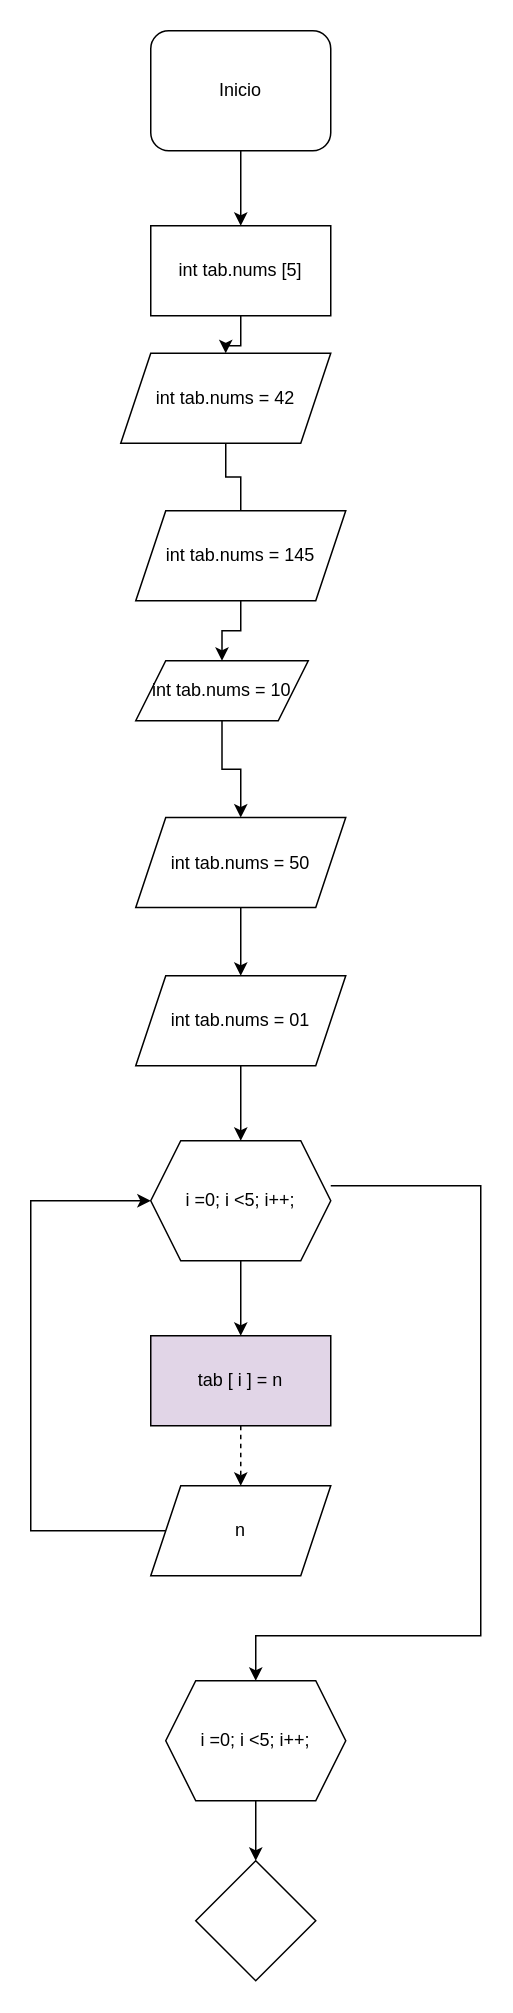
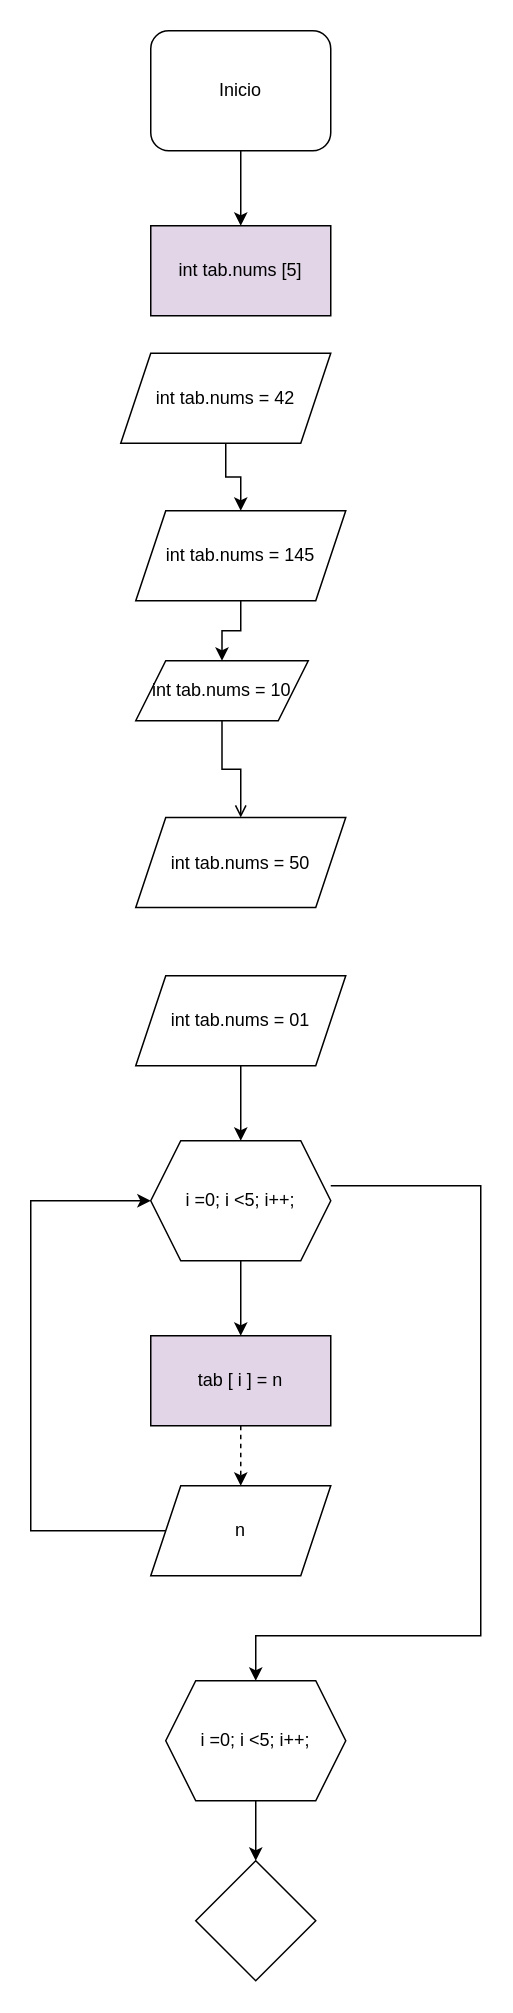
- <mxCell id="5" value="int tab.nums [5]" style="rounded=0;whiteSpace=wrap;html=1;" vertex="1" parent="1"><mxGeometry x="100" y="150" width="120" height="60" as="geometry" /></mxCell>
+ <mxCell id="5" value="int tab.nums [5]" style="rounded=0;whiteSpace=wrap;html=1;fillColor=#e1d5e7;" vertex="1" parent="1"><mxGeometry x="100" y="150" width="120" height="60" as="geometry" /></mxCell>
- <mxCell id="4" value="" style="edgeStyle=orthogonalEdgeStyle;rounded=0;orthogonalLoop=1;jettySize=auto;html=1;" edge="1" parent="1" source="5" target="7"><mxGeometry relative="1" as="geometry" /></mxCell>
- <mxCell id="6" value="" style="edgeStyle=orthogonalEdgeStyle;rounded=0;orthogonalLoop=1;jettySize=auto;html=1;endArrow=none;" edge="1" parent="1" source="7" target="9"><mxGeometry relative="1" as="geometry" /></mxCell>
+ <mxCell id="6" value="" style="edgeStyle=orthogonalEdgeStyle;rounded=0;orthogonalLoop=1;jettySize=auto;html=1;" edge="1" parent="1" source="7" target="9"><mxGeometry relative="1" as="geometry" /></mxCell>
- <mxCell id="10" value="" style="edgeStyle=orthogonalEdgeStyle;rounded=0;orthogonalLoop=1;jettySize=auto;html=1;" edge="1" parent="1" source="11" target="13"><mxGeometry relative="1" as="geometry" /></mxCell>
+ <mxCell id="10" value="" style="edgeStyle=orthogonalEdgeStyle;rounded=0;orthogonalLoop=1;jettySize=auto;html=1;endArrow=open;" edge="1" parent="1" source="11" target="13"><mxGeometry relative="1" as="geometry" /></mxCell>
- <mxCell id="12" value="" style="edgeStyle=orthogonalEdgeStyle;rounded=0;orthogonalLoop=1;jettySize=auto;html=1;" edge="1" parent="1" source="13" target="15"><mxGeometry relative="1" as="geometry" /></mxCell>
